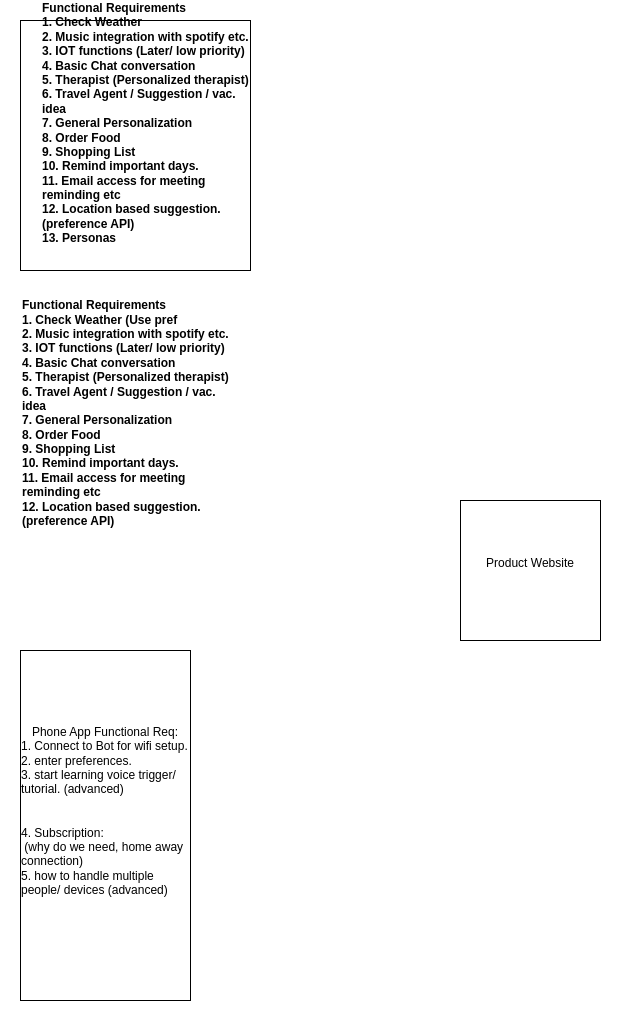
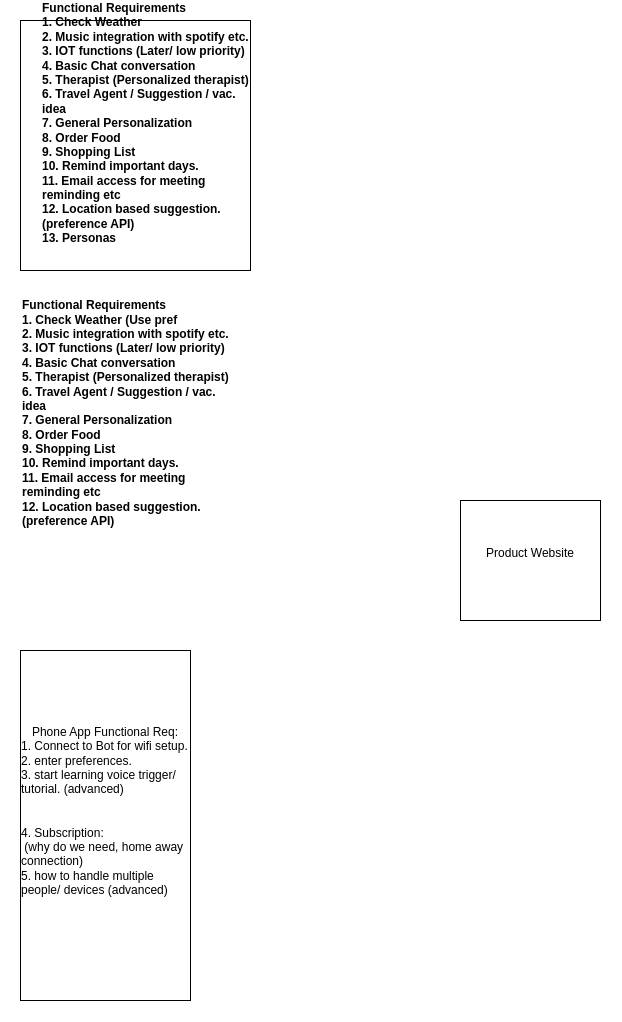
- <mxCell id="6" value="&lt;div&gt;Product Website&lt;br&gt;&lt;/div&gt;&lt;div&gt;&lt;br&gt;&lt;/div&gt;" style="whiteSpace=wrap;html=1;aspect=fixed;" vertex="1" parent="1"><mxGeometry x="460" y="500" width="140" height="140" as="geometry" /></mxCell>
+ <mxCell id="6" value="&lt;div&gt;Product Website&lt;br&gt;&lt;/div&gt;&lt;div&gt;&lt;br&gt;&lt;/div&gt;" style="whiteSpace=wrap;html=1;aspect=fixed;" vertex="1" parent="1"><mxGeometry x="460" y="500" width="140" height="120" as="geometry" /></mxCell>
